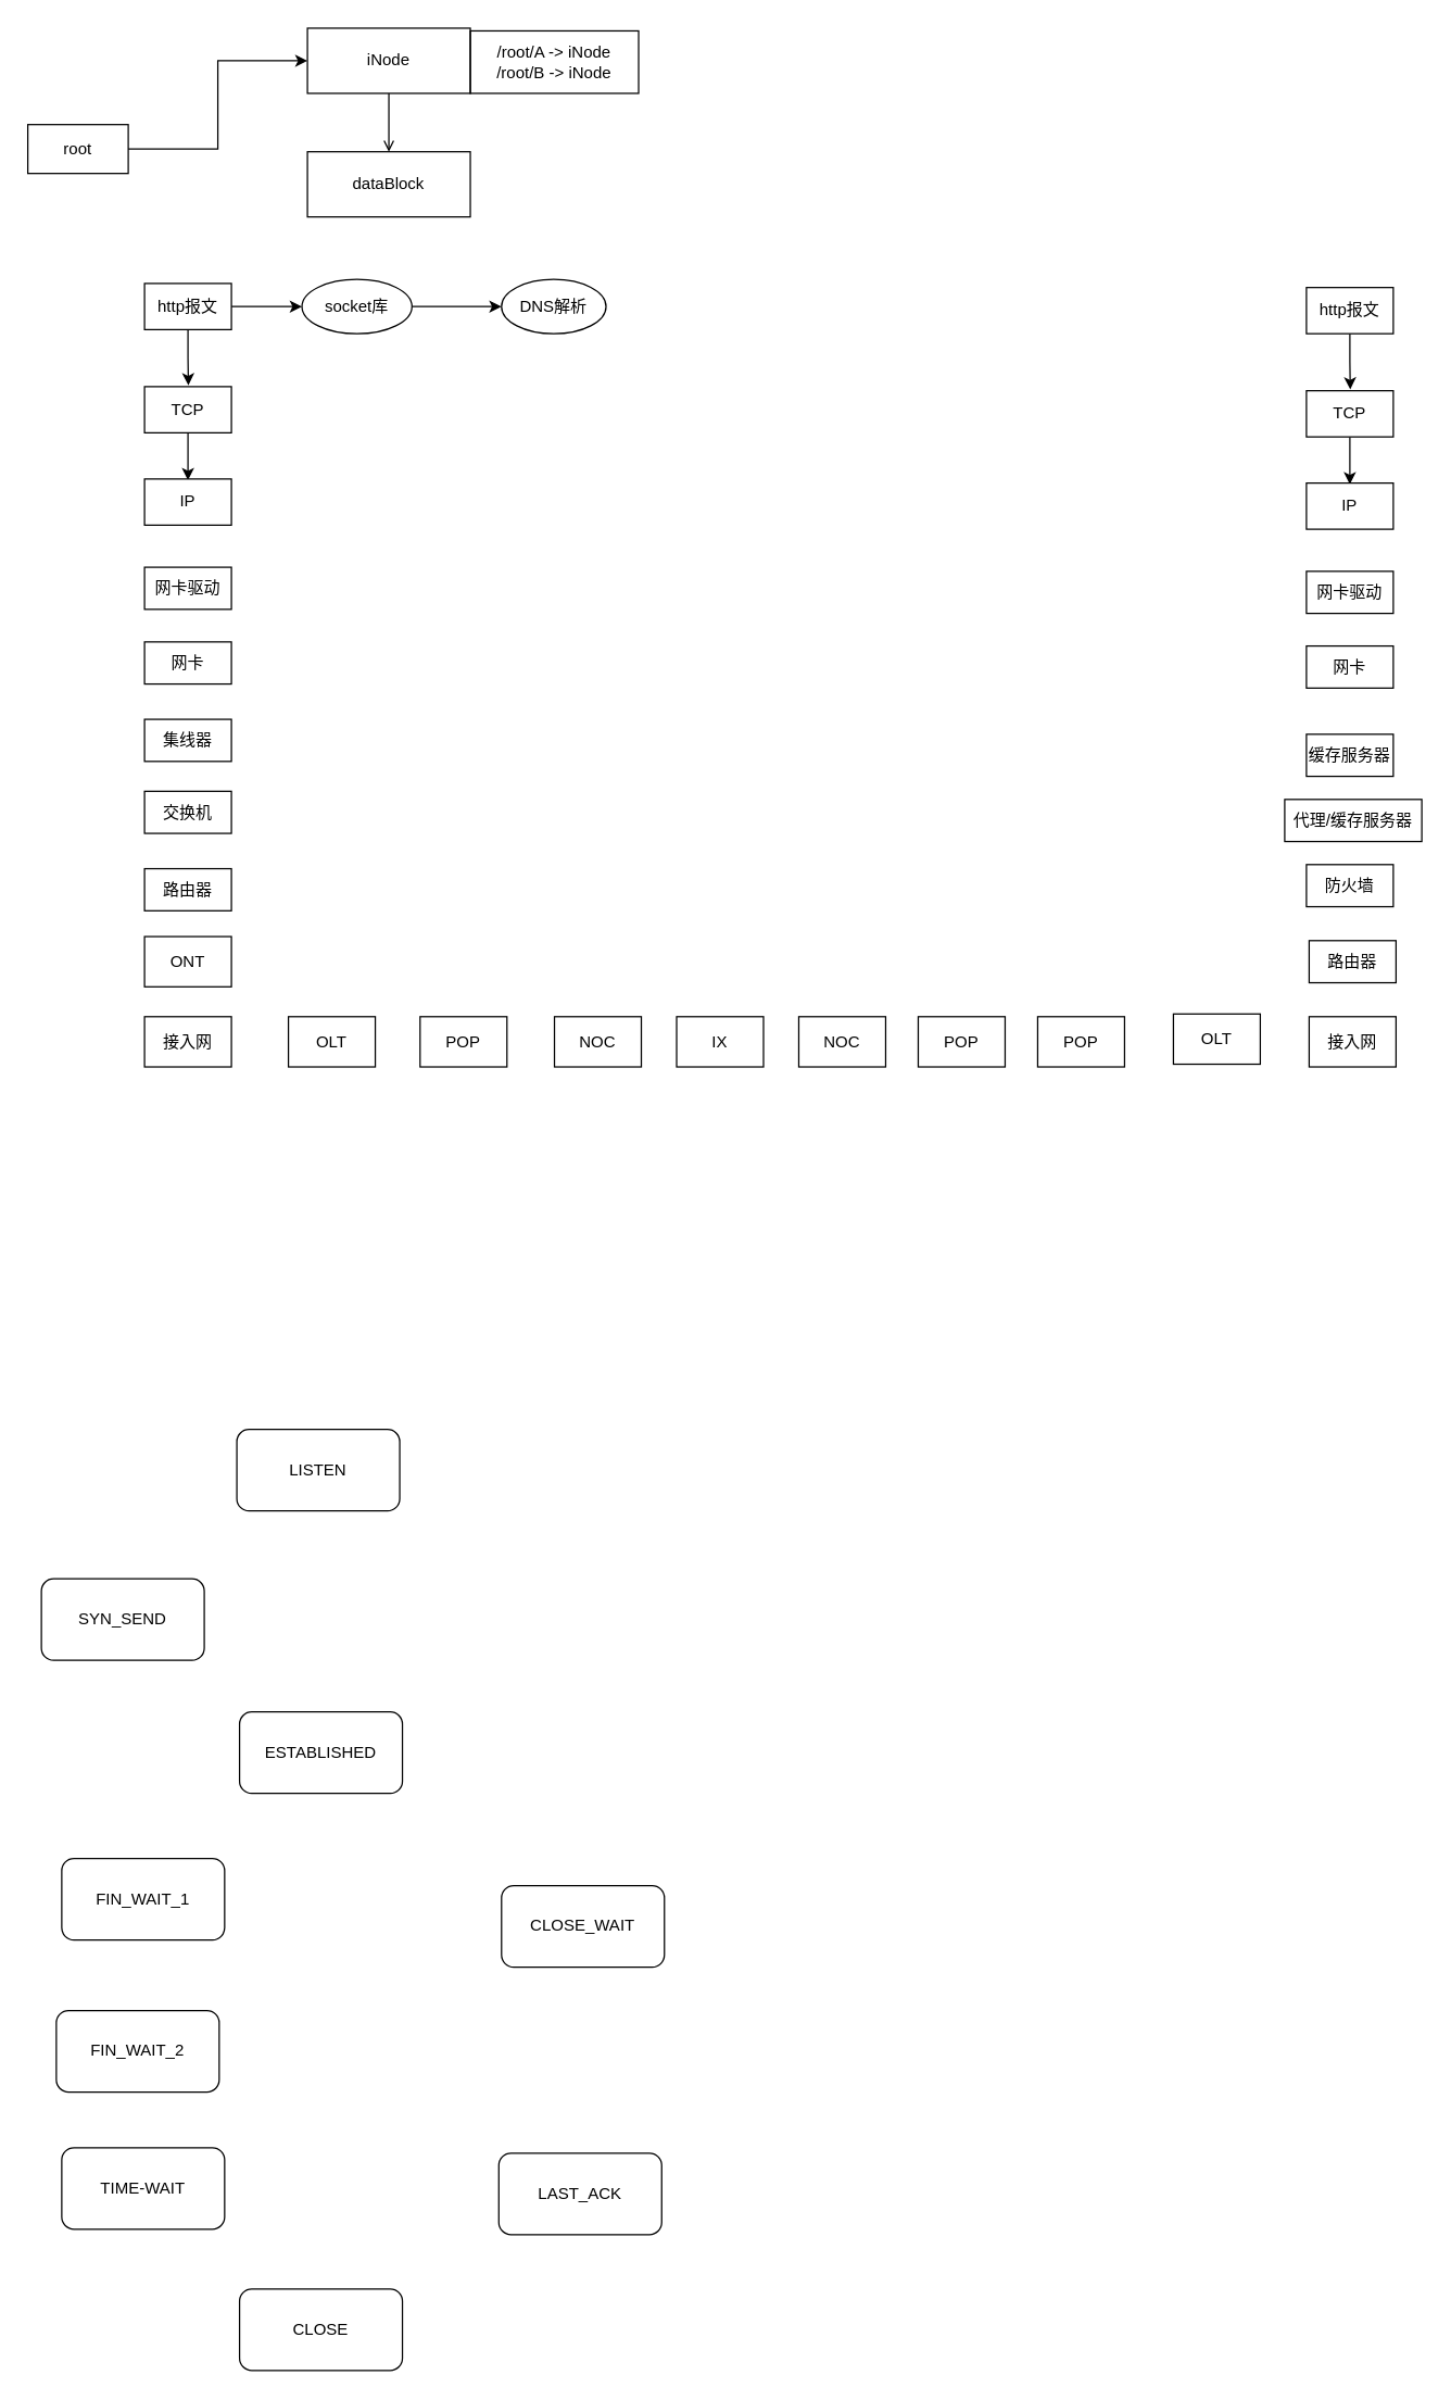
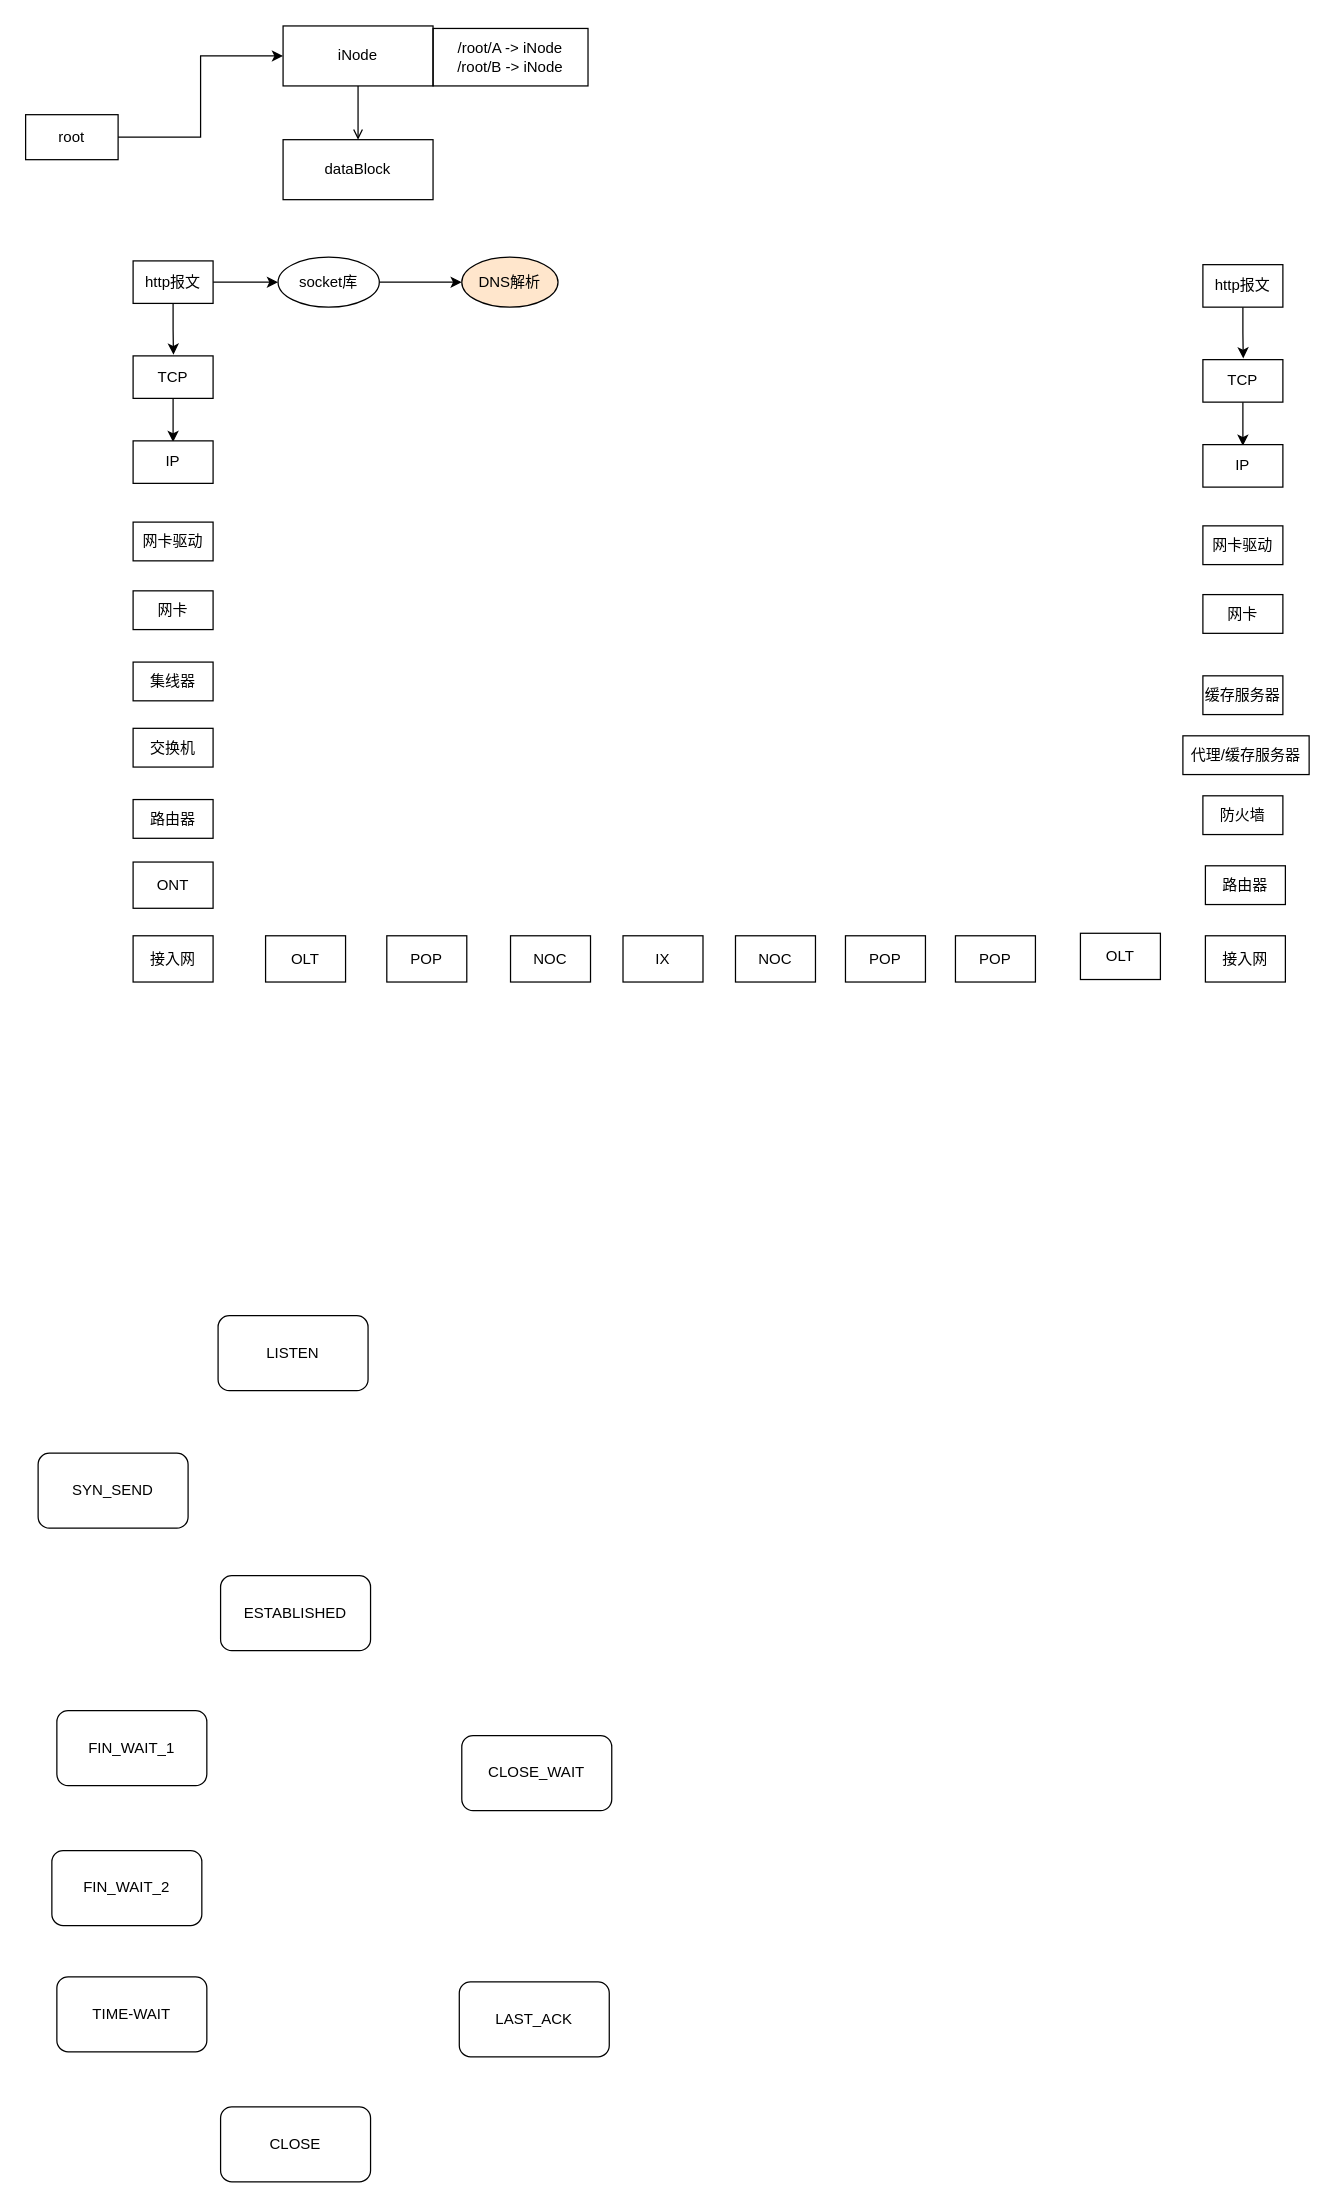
- <mxCell id="13" value="DNS解析" style="ellipse;whiteSpace=wrap;html=1;" parent="1" vertex="1"><mxGeometry x="369" y="205" width="77" height="40" as="geometry" /></mxCell>
+ <mxCell id="13" value="DNS解析" style="ellipse;whiteSpace=wrap;html=1;fillColor=#ffe6cc;" parent="1" vertex="1"><mxGeometry x="369" y="205" width="77" height="40" as="geometry" /></mxCell>
